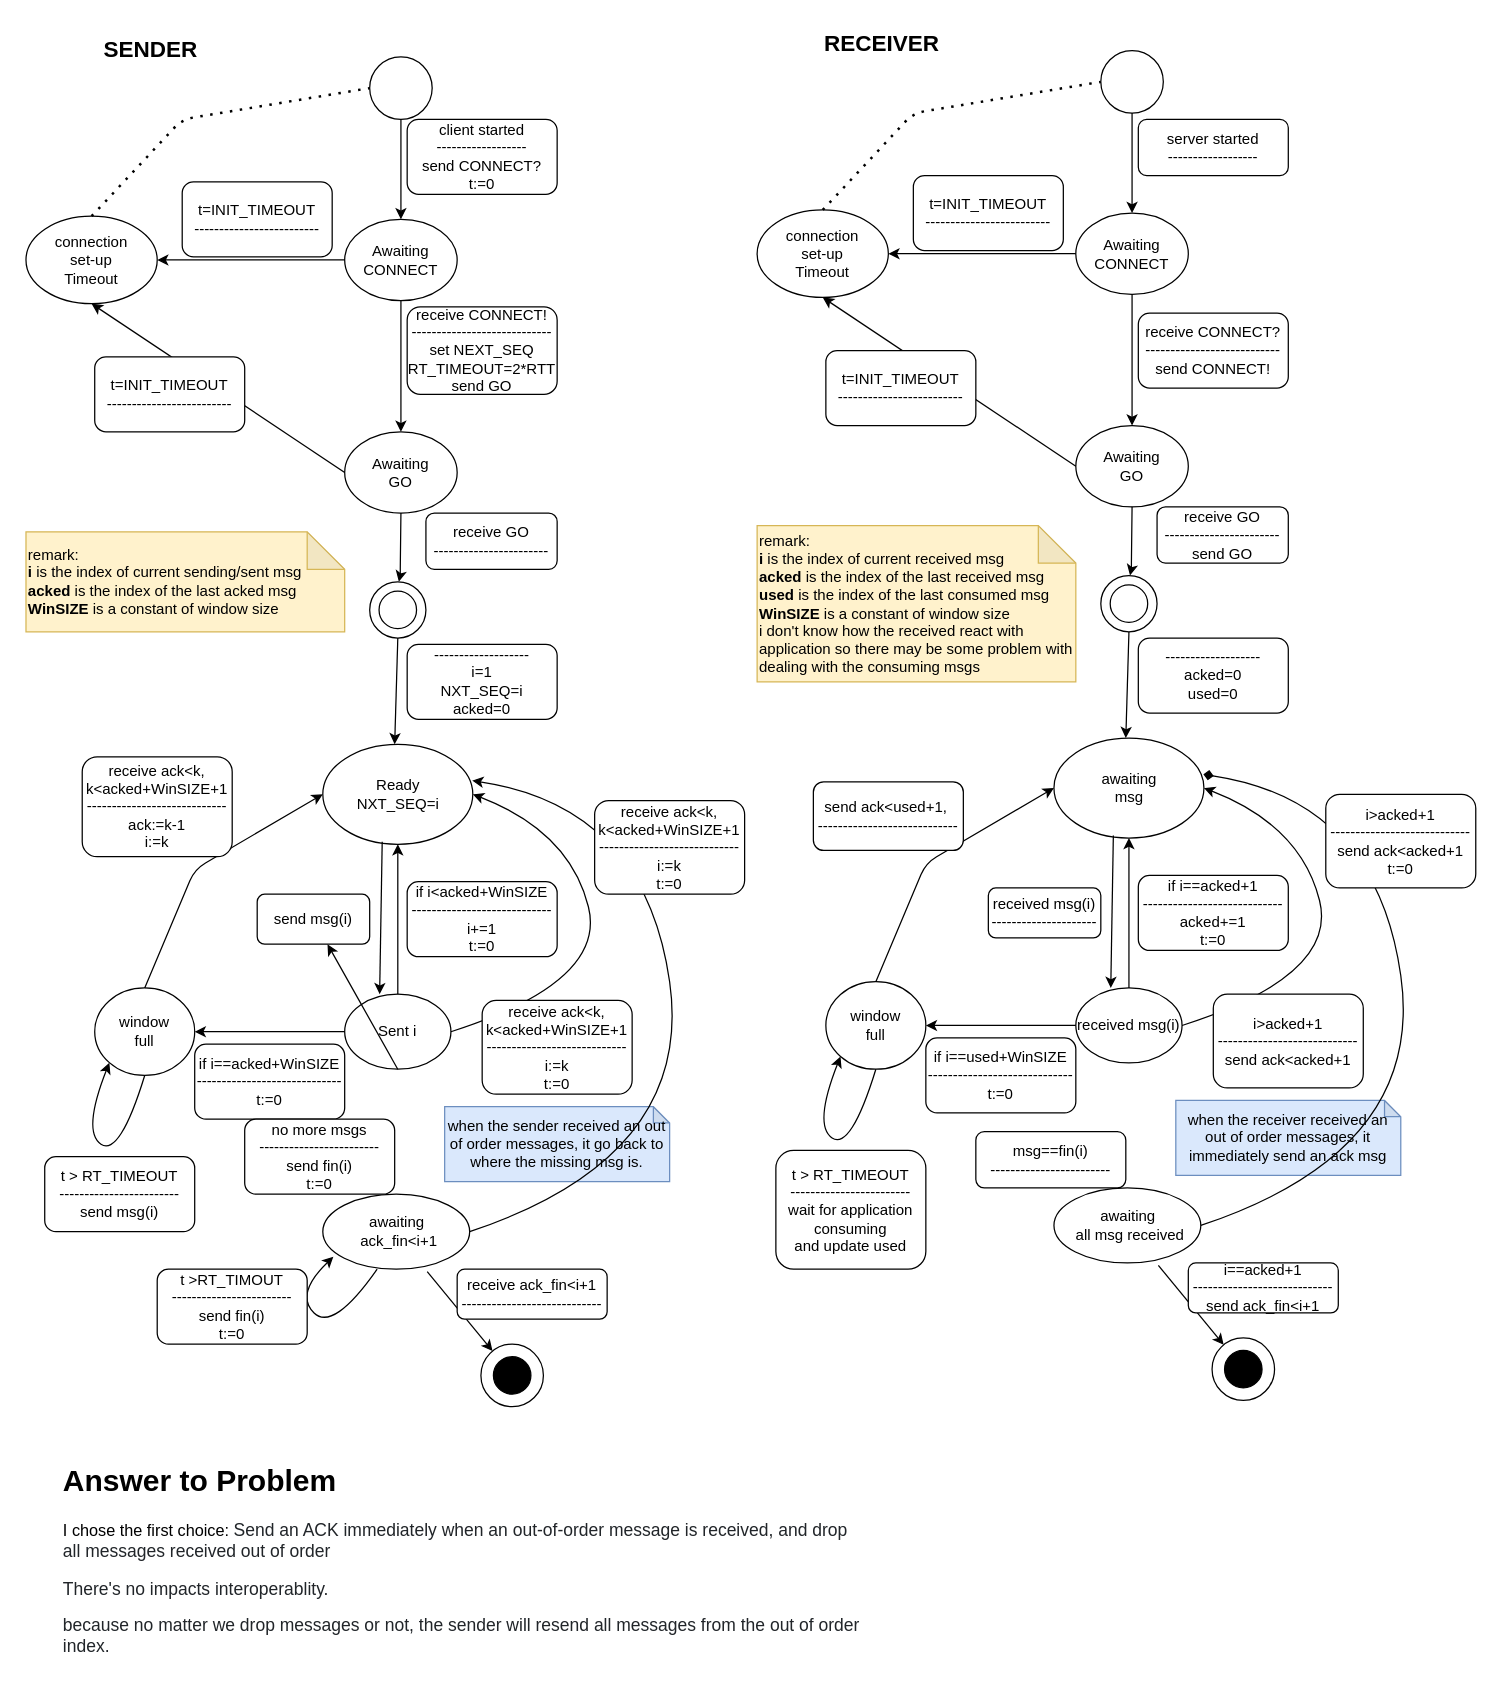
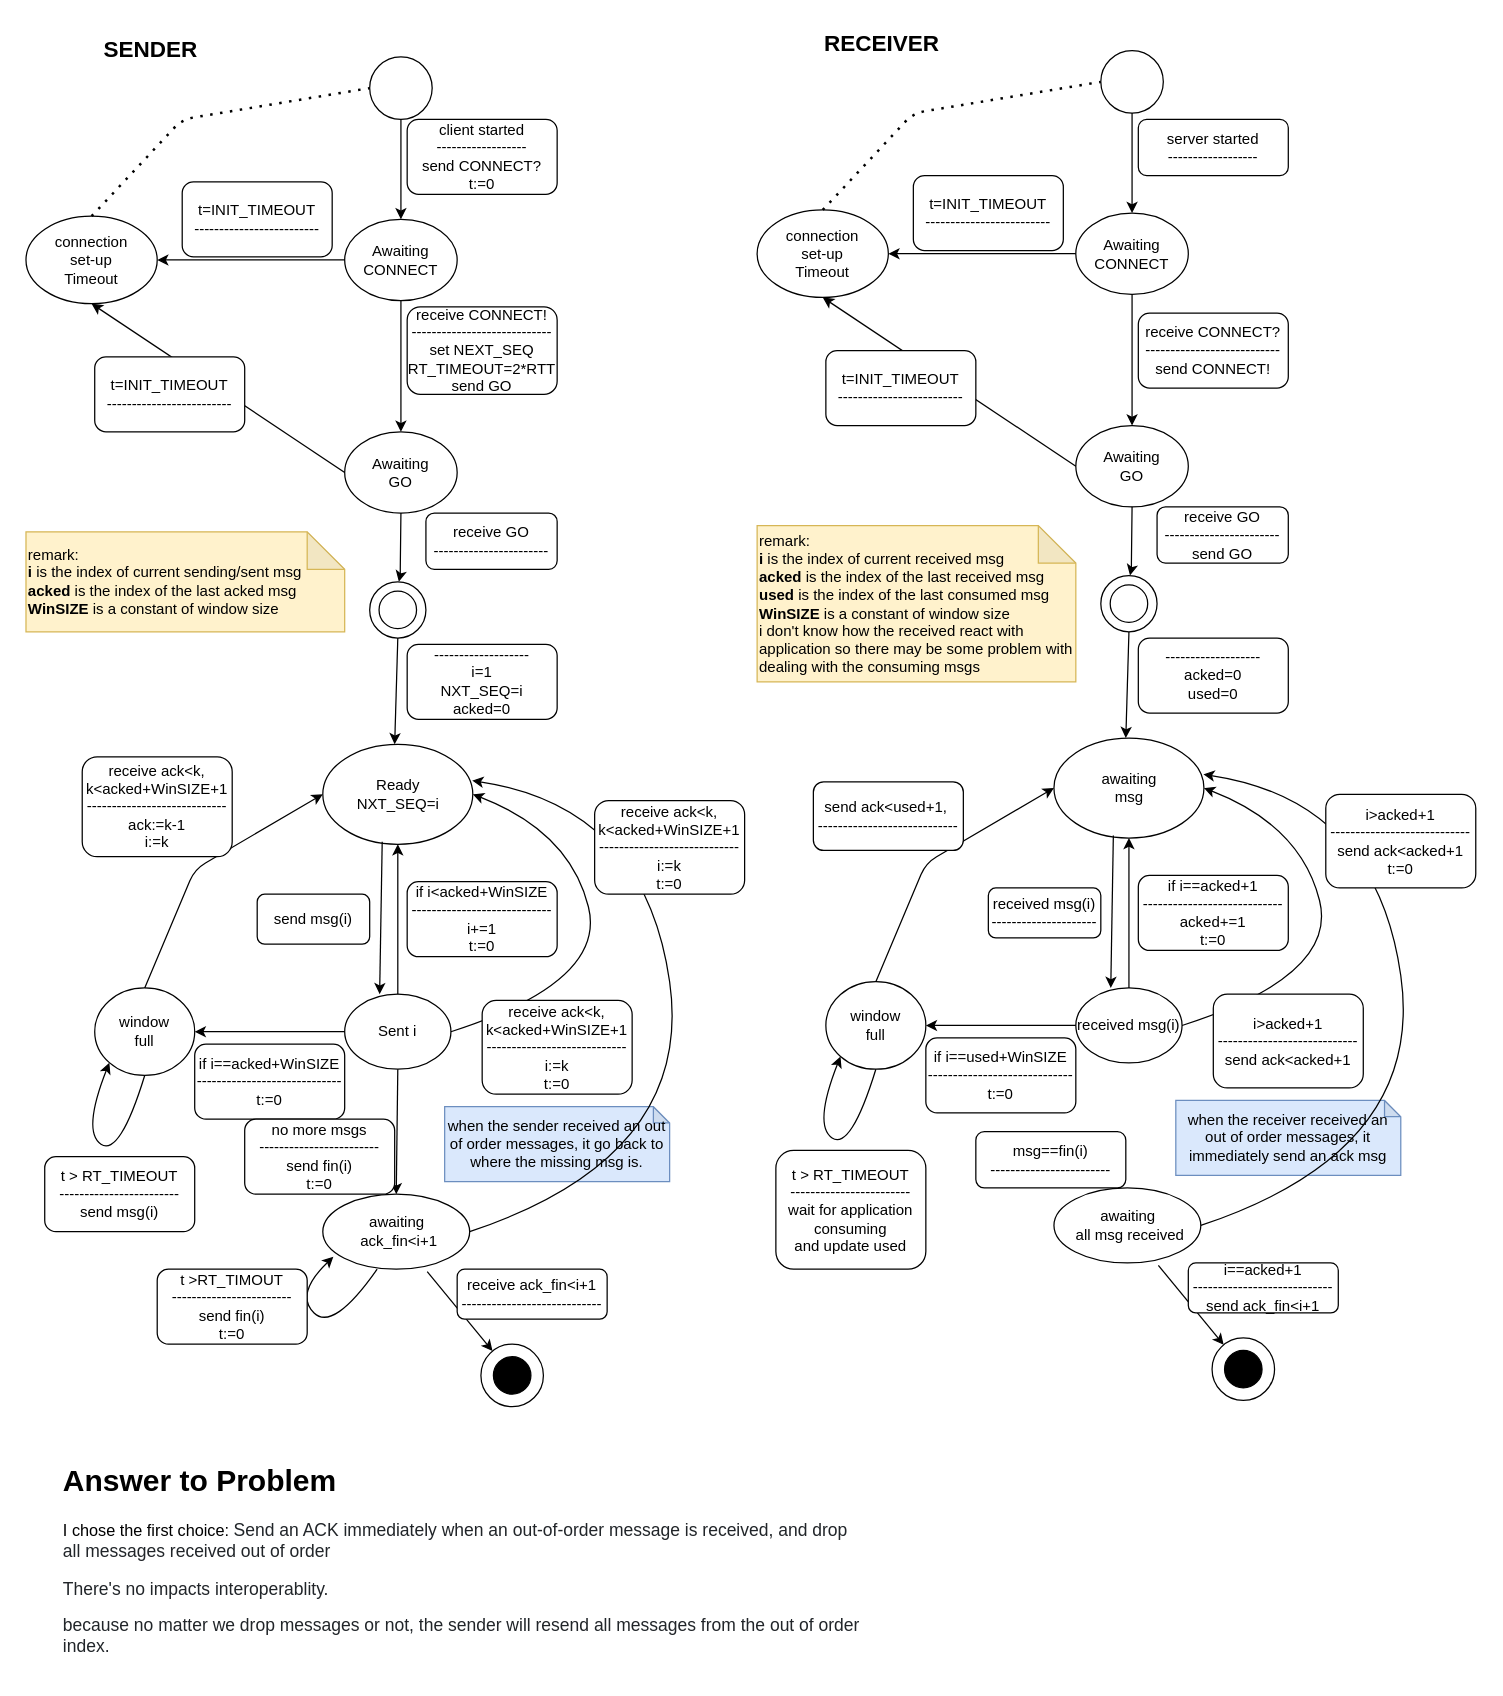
- <mxCell id="38" value="" style="curved=1;endArrow=diamond;html=1;exitX=1;exitY=0.5;exitDx=0;exitDy=0;entryX=0.996;entryY=0.363;entryDx=0;entryDy=0;entryPerimeter=0;" edge="1" parent="1" source="36" target="20"><mxGeometry width="50" height="50" relative="1" as="geometry"><mxPoint x="955" y="830" as="sourcePoint" /><mxPoint x="972.5" y="640" as="targetPoint" /><Array as="points"><mxPoint x="1140" y="920" /><mxPoint x="1100" y="640" /></Array></mxGeometry></mxCell>
+ <mxCell id="38" value="" style="curved=1;endArrow=classic;html=1;exitX=1;exitY=0.5;exitDx=0;exitDy=0;entryX=0.996;entryY=0.363;entryDx=0;entryDy=0;entryPerimeter=0;" edge="1" parent="1" source="36" target="20"><mxGeometry width="50" height="50" relative="1" as="geometry"><mxPoint x="955" y="830" as="sourcePoint" /><mxPoint x="972.5" y="640" as="targetPoint" /><Array as="points"><mxPoint x="1140" y="920" /><mxPoint x="1100" y="640" /></Array></mxGeometry></mxCell>
- <mxCell id="86" value="" style="endArrow=classic;html=1;exitX=0.5;exitY=1;exitDx=0;exitDy=0;" edge="1" parent="50" source="71" target="72"><mxGeometry width="50" height="50" relative="1" as="geometry"><mxPoint x="205" y="790" as="sourcePoint" /><mxPoint x="255" y="740" as="targetPoint" /></mxGeometry></mxCell>
+ <mxCell id="86" value="" style="endArrow=classic;html=1;exitX=0.5;exitY=1;exitDx=0;exitDy=0;entryX=0.5;entryY=0;entryDx=0;entryDy=0;" edge="1" parent="50" source="71" target="85"><mxGeometry width="50" height="50" relative="1" as="geometry"><mxPoint x="205" y="790" as="sourcePoint" /><mxPoint x="255" y="740" as="targetPoint" /></mxGeometry></mxCell>
